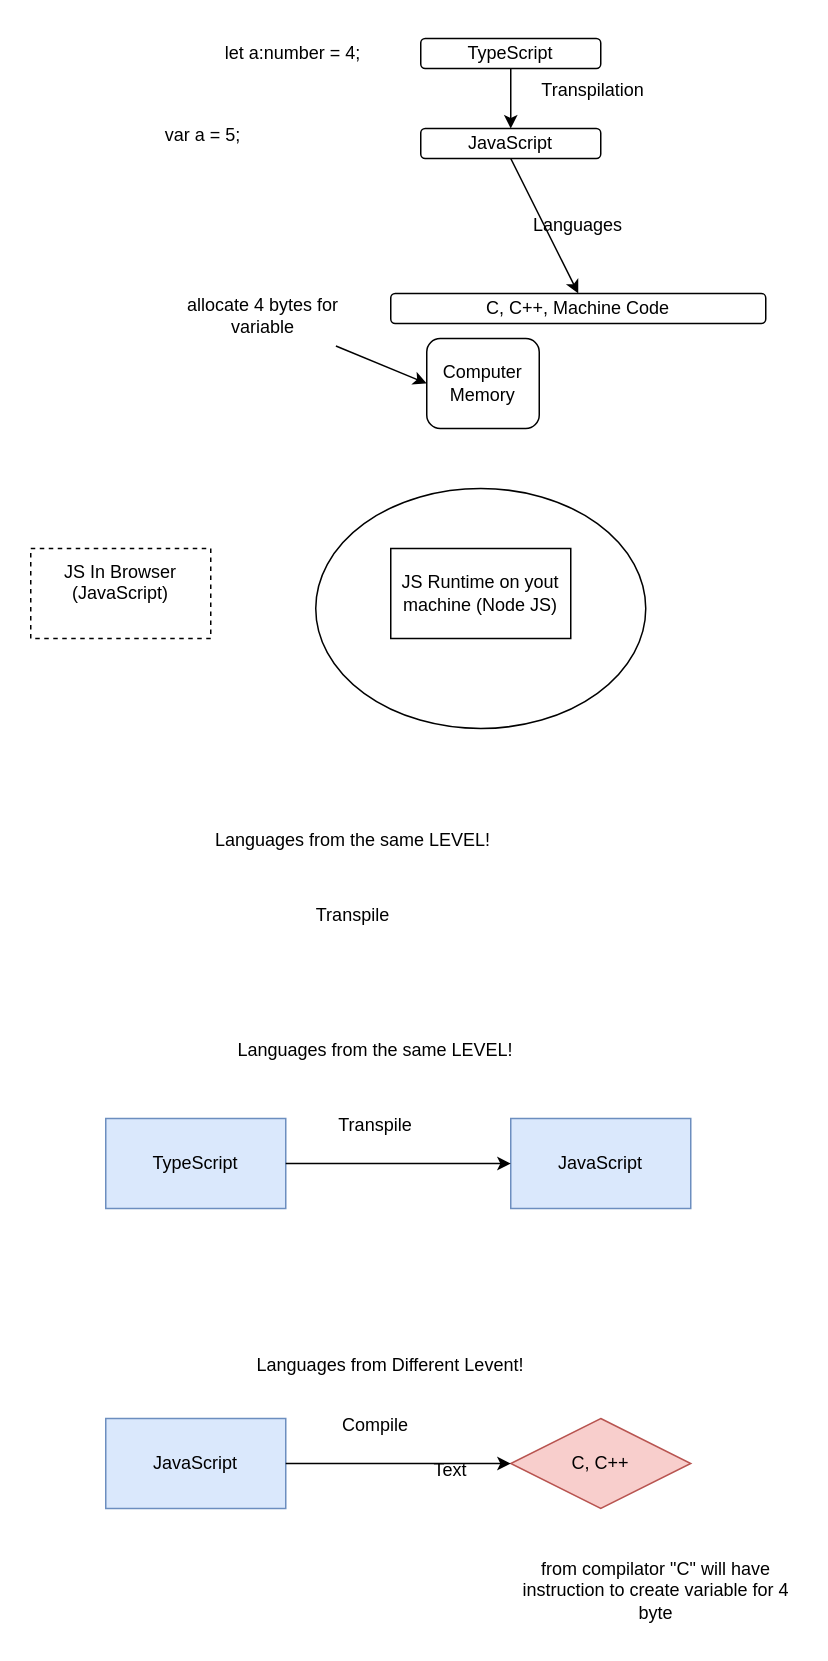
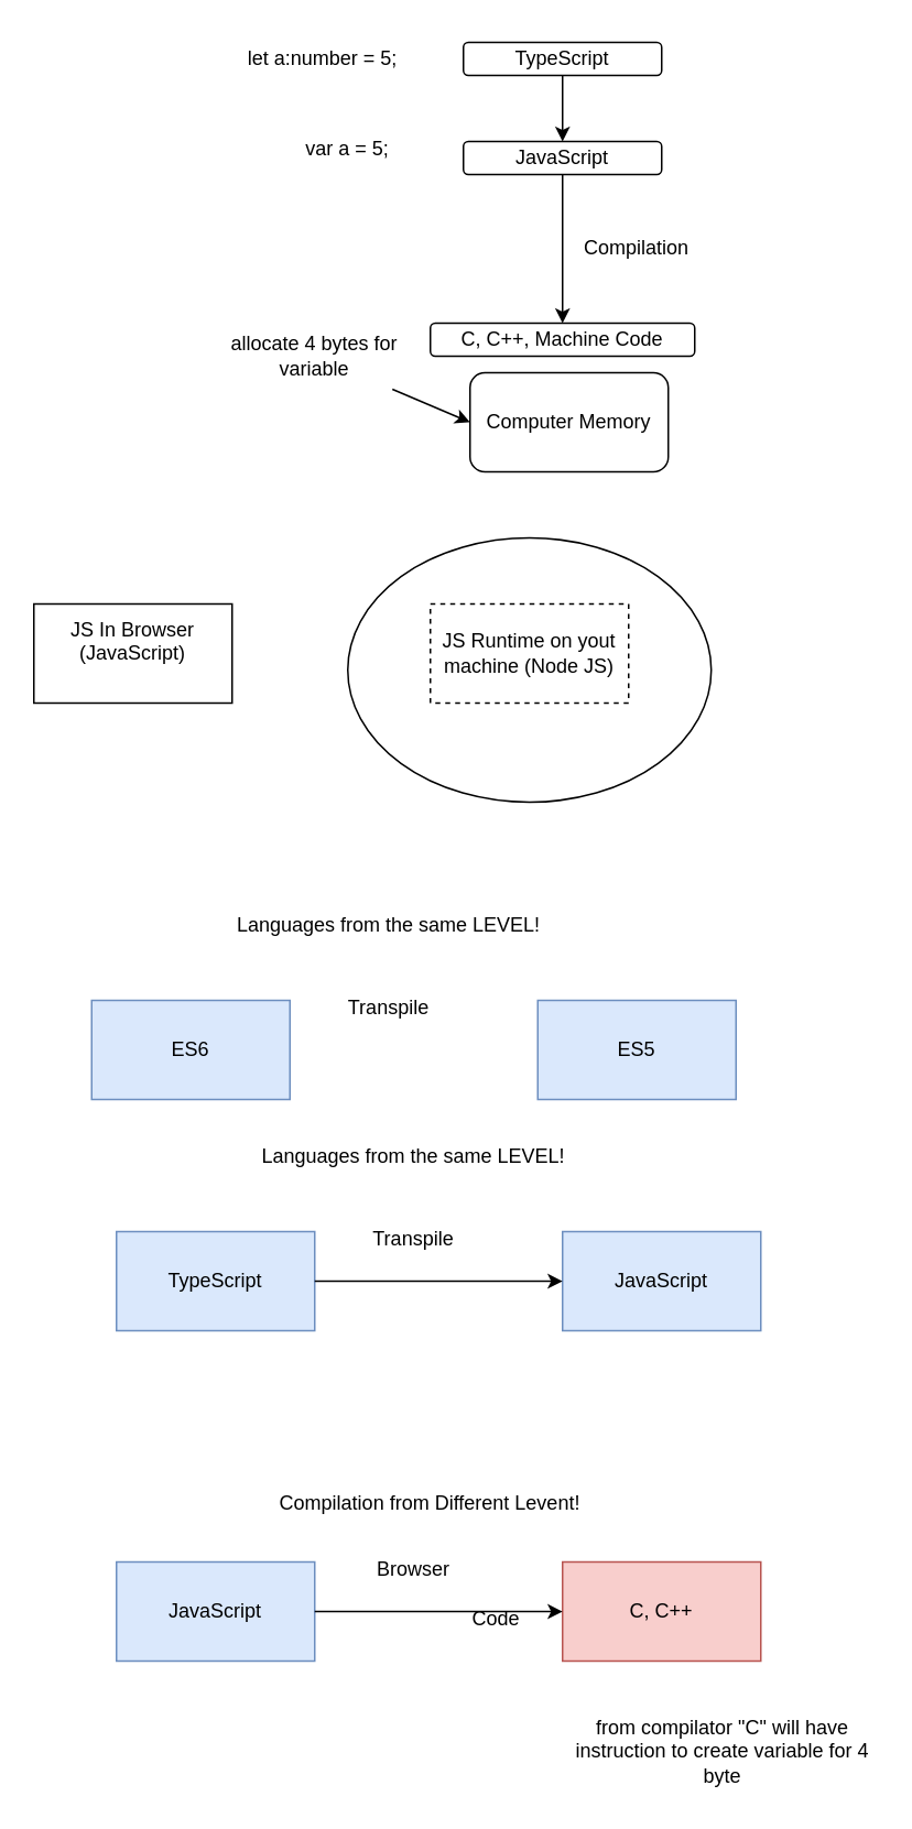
- <mxCell id="29" value="let a:number = 4;" style="text;html=1;align=center;verticalAlign=middle;whiteSpace=wrap;rounded=0;" vertex="1" parent="1"><mxGeometry x="140" y="20" width="110" height="30" as="geometry" /></mxCell>
+ <mxCell id="29" value="let a:number = 5;" style="text;html=1;align=center;verticalAlign=middle;whiteSpace=wrap;rounded=0;" vertex="1" parent="1"><mxGeometry x="140" y="20" width="110" height="30" as="geometry" /></mxCell>
- <mxCell id="28" value="Transpilation" style="text;html=1;align=center;verticalAlign=middle;whiteSpace=wrap;rounded=0;" vertex="1" parent="1"><mxGeometry x="365" y="45" width="60" height="30" as="geometry" /></mxCell>
- <mxCell id="30" value="var a = 5;" style="text;html=1;align=center;verticalAlign=middle;whiteSpace=wrap;rounded=0;" vertex="1" parent="1"><mxGeometry x="105" y="75" width="60" height="30" as="geometry" /></mxCell>
+ <mxCell id="30" value="var a = 5;" style="text;html=1;align=center;verticalAlign=middle;whiteSpace=wrap;rounded=0;" vertex="1" parent="1"><mxGeometry x="180" y="75" width="60" height="30" as="geometry" /></mxCell>
- <mxCell id="26" value="Languages" style="text;html=1;align=center;verticalAlign=middle;whiteSpace=wrap;rounded=0;" vertex="1" parent="1"><mxGeometry x="355" y="135" width="60" height="30" as="geometry" /></mxCell>
+ <mxCell id="26" value="Compilation" style="text;html=1;align=center;verticalAlign=middle;whiteSpace=wrap;rounded=0;" vertex="1" parent="1"><mxGeometry x="355" y="135" width="60" height="30" as="geometry" /></mxCell>
- <mxCell id="22" value="C, C++, Machine Code" style="rounded=1;whiteSpace=wrap;html=1;" vertex="1" parent="1"><mxGeometry x="260" y="195" width="250" height="20" as="geometry" /></mxCell>
+ <mxCell id="22" value="C, C++, Machine Code" style="rounded=1;whiteSpace=wrap;html=1;" vertex="1" parent="1"><mxGeometry x="260" y="195" width="160" height="20" as="geometry" /></mxCell>
- <mxCell id="31" value="allocate 4 bytes for variable" style="text;html=1;align=center;verticalAlign=middle;whiteSpace=wrap;rounded=0;" vertex="1" parent="1"><mxGeometry x="115" y="190" width="120" height="40" as="geometry" /></mxCell>
+ <mxCell id="31" value="allocate 4 bytes for variable" style="text;html=1;align=center;verticalAlign=middle;whiteSpace=wrap;rounded=0;" vertex="1" parent="1"><mxGeometry x="130" y="195" width="120" height="40" as="geometry" /></mxCell>
- <mxCell id="21" value="Computer Memory" style="rounded=1;whiteSpace=wrap;html=1;" vertex="1" parent="1"><mxGeometry x="284" y="225" width="75" height="60" as="geometry" /></mxCell>
+ <mxCell id="21" value="Computer Memory" style="rounded=1;whiteSpace=wrap;html=1;" vertex="1" parent="1"><mxGeometry x="284" y="225" width="120" height="60" as="geometry" /></mxCell>
- <mxCell id="2" value="JS In Browser&lt;div&gt;(JavaScript)&lt;/div&gt;&lt;div&gt;&lt;br&gt;&lt;/div&gt;" style="rounded=0;whiteSpace=wrap;html=1;dashed=1;" vertex="1" parent="1"><mxGeometry x="20" y="365" width="120" height="60" as="geometry" /></mxCell>
+ <mxCell id="2" value="JS In Browser&lt;div&gt;(JavaScript)&lt;/div&gt;&lt;div&gt;&lt;br&gt;&lt;/div&gt;" style="rounded=0;whiteSpace=wrap;html=1;" vertex="1" parent="1"><mxGeometry x="20" y="365" width="120" height="60" as="geometry" /></mxCell>
- <mxCell id="3" value="&lt;div&gt;JS Runtime on yout machine (Node JS)&lt;/div&gt;" style="rounded=0;whiteSpace=wrap;html=1;" vertex="1" parent="1"><mxGeometry x="260" y="365" width="120" height="60" as="geometry" /></mxCell>
+ <mxCell id="3" value="&lt;div&gt;JS Runtime on yout machine (Node JS)&lt;/div&gt;" style="rounded=0;whiteSpace=wrap;html=1;dashed=1;" vertex="1" parent="1"><mxGeometry x="260" y="365" width="120" height="60" as="geometry" /></mxCell>
+ <mxCell id="15" value="ES6" style="rounded=0;whiteSpace=wrap;html=1;fillColor=#dae8fc;strokeColor=#6c8ebf;" vertex="1" parent="1"><mxGeometry x="55" y="605" width="120" height="60" as="geometry" /></mxCell>
+ <mxCell id="16" value="ES5" style="rounded=0;whiteSpace=wrap;html=1;fillColor=#dae8fc;strokeColor=#6c8ebf;" vertex="1" parent="1"><mxGeometry x="325" y="605" width="120" height="60" as="geometry" /></mxCell>
- <mxCell id="14" value="Languages from Different Levent!" style="text;html=1;align=center;verticalAlign=middle;whiteSpace=wrap;rounded=0;" vertex="1" parent="1"><mxGeometry x="120" y="895" width="280" height="30" as="geometry" /></mxCell>
+ <mxCell id="14" value="Compilation from Different Levent!" style="text;html=1;align=center;verticalAlign=middle;whiteSpace=wrap;rounded=0;" vertex="1" parent="1"><mxGeometry x="120" y="895" width="280" height="30" as="geometry" /></mxCell>
- <mxCell id="13" value="Compile" style="text;html=1;align=center;verticalAlign=middle;whiteSpace=wrap;rounded=0;" vertex="1" parent="1"><mxGeometry x="220" y="935" width="60" height="30" as="geometry" /></mxCell>
+ <mxCell id="13" value="Browser" style="text;html=1;align=center;verticalAlign=middle;whiteSpace=wrap;rounded=0;" vertex="1" parent="1"><mxGeometry x="220" y="935" width="60" height="30" as="geometry" /></mxCell>
- <mxCell id="11" value="C, C++" style="rhombus;whiteSpace=wrap;html=1;fillColor=#f8cecc;strokeColor=#b85450;" vertex="1" parent="1"><mxGeometry x="340" y="945" width="120" height="60" as="geometry" /></mxCell>
+ <mxCell id="11" value="C, C++" style="rounded=0;whiteSpace=wrap;html=1;fillColor=#f8cecc;strokeColor=#b85450;" vertex="1" parent="1"><mxGeometry x="340" y="945" width="120" height="60" as="geometry" /></mxCell>
- <mxCell id="19" value="Text" style="text;html=1;align=center;verticalAlign=middle;whiteSpace=wrap;rounded=0;" vertex="1" parent="1"><mxGeometry x="270" y="965" width="60" height="30" as="geometry" /></mxCell>
+ <mxCell id="19" value="Code" style="text;html=1;align=center;verticalAlign=middle;whiteSpace=wrap;rounded=0;" vertex="1" parent="1"><mxGeometry x="270" y="965" width="60" height="30" as="geometry" /></mxCell>
